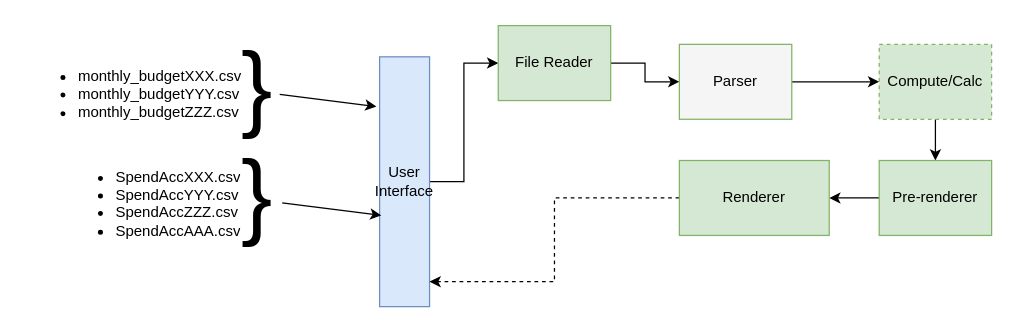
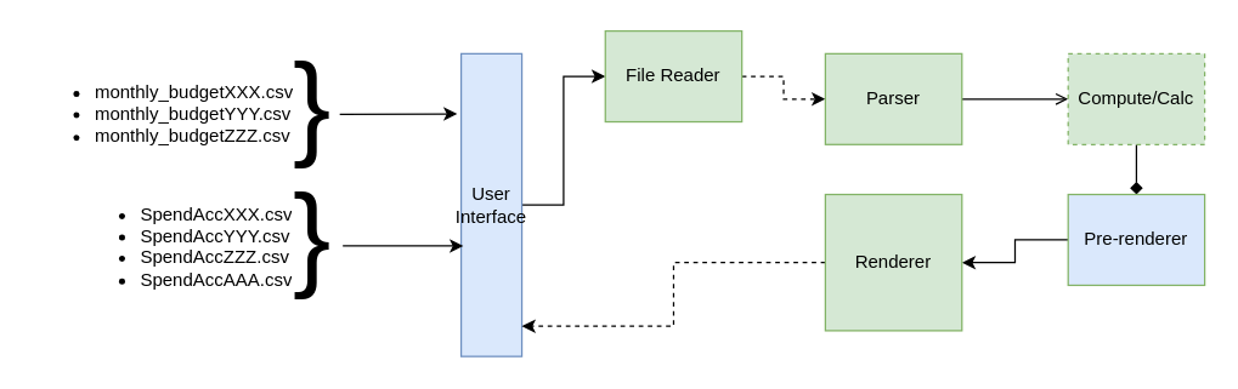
- <mxCell id="10" style="edgeStyle=orthogonalEdgeStyle;rounded=0;orthogonalLoop=1;jettySize=auto;html=1;exitX=1;exitY=0.5;exitDx=0;exitDy=0;" edge="1" parent="1" source="11" target="13"><mxGeometry relative="1" as="geometry" /></mxCell>
+ <mxCell id="10" style="edgeStyle=orthogonalEdgeStyle;rounded=0;orthogonalLoop=1;jettySize=auto;html=1;exitX=1;exitY=0.5;exitDx=0;exitDy=0;dashed=1;" edge="1" parent="1" source="11" target="13"><mxGeometry relative="1" as="geometry" /></mxCell>
- <mxCell id="13" value="Parser" style="rounded=0;whiteSpace=wrap;html=1;fillColor=#f5f5f5;strokeColor=#82b366;" vertex="1" parent="1"><mxGeometry x="543" y="35" width="90" height="60" as="geometry" /></mxCell>
+ <mxCell id="13" value="Parser" style="rounded=0;whiteSpace=wrap;html=1;fillColor=#d5e8d4;strokeColor=#82b366;" vertex="1" parent="1"><mxGeometry x="543" y="35" width="90" height="60" as="geometry" /></mxCell>
- <mxCell id="12" style="edgeStyle=orthogonalEdgeStyle;rounded=0;orthogonalLoop=1;jettySize=auto;html=1;exitX=1;exitY=0.5;exitDx=0;exitDy=0;entryX=0;entryY=0.5;entryDx=0;entryDy=0;" edge="1" parent="1" source="13" target="15"><mxGeometry relative="1" as="geometry" /></mxCell>
+ <mxCell id="12" style="edgeStyle=orthogonalEdgeStyle;rounded=0;orthogonalLoop=1;jettySize=auto;html=1;exitX=1;exitY=0.5;exitDx=0;exitDy=0;entryX=0;entryY=0.5;entryDx=0;entryDy=0;endArrow=open;" edge="1" parent="1" source="13" target="15"><mxGeometry relative="1" as="geometry" /></mxCell>
- <mxCell id="14" style="edgeStyle=orthogonalEdgeStyle;rounded=0;orthogonalLoop=1;jettySize=auto;html=1;exitX=0.5;exitY=1;exitDx=0;exitDy=0;" edge="1" parent="1" source="15" target="17"><mxGeometry relative="1" as="geometry" /></mxCell>
+ <mxCell id="14" style="edgeStyle=orthogonalEdgeStyle;rounded=0;orthogonalLoop=1;jettySize=auto;html=1;exitX=0.5;exitY=1;exitDx=0;exitDy=0;endArrow=diamond;" edge="1" parent="1" source="15" target="17"><mxGeometry relative="1" as="geometry" /></mxCell>
- <mxCell id="3" value="User Interface" style="rounded=0;whiteSpace=wrap;html=1;fillColor=#dae8fc;strokeColor=#6c8ebf;" vertex="1" parent="1"><mxGeometry x="303" y="45" width="40" height="200" as="geometry" /></mxCell>
+ <mxCell id="3" value="User Interface" style="rounded=0;whiteSpace=wrap;html=1;fillColor=#dae8fc;strokeColor=#6c8ebf;" vertex="1" parent="1"><mxGeometry x="303" y="35" width="40" height="200" as="geometry" /></mxCell>
- <mxCell id="19" value="Renderer" style="rounded=0;whiteSpace=wrap;html=1;fillColor=#d5e8d4;strokeColor=#82b366;" vertex="1" parent="1"><mxGeometry x="543" y="128" width="120" height="60" as="geometry" /></mxCell>
+ <mxCell id="19" value="Renderer" style="rounded=0;whiteSpace=wrap;html=1;fillColor=#d5e8d4;strokeColor=#82b366;" vertex="1" parent="1"><mxGeometry x="543" y="128" width="90" height="90" as="geometry" /></mxCell>
- <mxCell id="17" value="Pre-renderer" style="rounded=0;whiteSpace=wrap;html=1;fillColor=#d5e8d4;strokeColor=#82b366;" vertex="1" parent="1"><mxGeometry x="703" y="128" width="90" height="60" as="geometry" /></mxCell>
+ <mxCell id="17" value="Pre-renderer" style="rounded=0;whiteSpace=wrap;html=1;fillColor=#dae8fc;strokeColor=#82b366;" vertex="1" parent="1"><mxGeometry x="703" y="128" width="90" height="60" as="geometry" /></mxCell>
